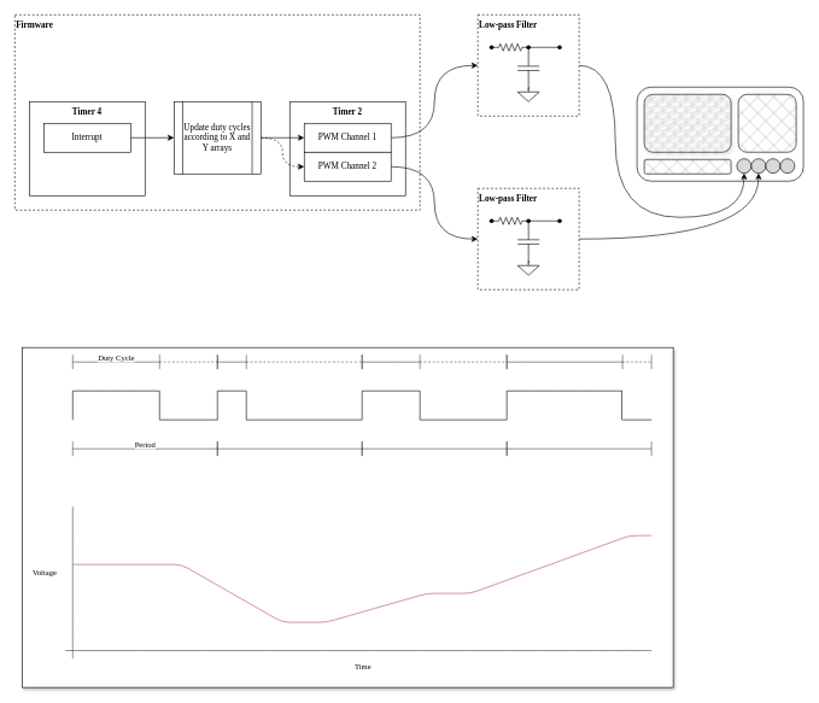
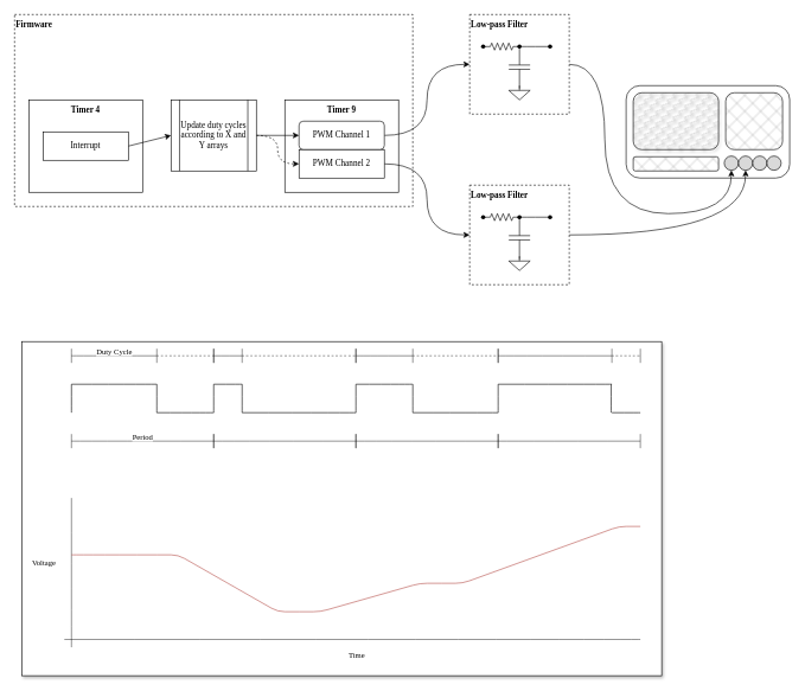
- <mxCell id="12" value="Timer 2" style="rounded=0;whiteSpace=wrap;html=1;verticalAlign=top;fontStyle=1;fontFamily=Source Code Pro;fontSource=https%3A%2F%2Ffonts.googleapis.com%2Fcss%3Ffamily%3DSource%2BCode%2BPro;" parent="1" vertex="1"><mxGeometry x="400" y="140" width="160" height="130" as="geometry" /></mxCell>
+ <mxCell id="12" value="Timer 9" style="rounded=0;whiteSpace=wrap;html=1;verticalAlign=top;fontStyle=1;fontFamily=Source Code Pro;fontSource=https%3A%2F%2Ffonts.googleapis.com%2Fcss%3Ffamily%3DSource%2BCode%2BPro;" parent="1" vertex="1"><mxGeometry x="400" y="140" width="160" height="130" as="geometry" /></mxCell>
- <mxCell id="19" value="Interrupt" style="rounded=0;whiteSpace=wrap;html=1;fontFamily=Source Code Pro;fontSource=https%3A%2F%2Ffonts.googleapis.com%2Fcss%3Ffamily%3DSource%2BCode%2BPro;" parent="1" vertex="1"><mxGeometry x="60" y="170" width="120" height="40" as="geometry" /></mxCell>
+ <mxCell id="19" value="Interrupt" style="rounded=0;whiteSpace=wrap;html=1;fontFamily=Source Code Pro;fontSource=https%3A%2F%2Ffonts.googleapis.com%2Fcss%3Ffamily%3DSource%2BCode%2BPro;" parent="1" vertex="1"><mxGeometry x="60" y="185" width="120" height="40" as="geometry" /></mxCell>
- <mxCell id="14" value="PWM Channel 1" style="rounded=0;whiteSpace=wrap;html=1;fontFamily=Source Code Pro;fontSource=https%3A%2F%2Ffonts.googleapis.com%2Fcss%3Ffamily%3DSource%2BCode%2BPro;" parent="1" vertex="1"><mxGeometry x="420" y="170" width="120" height="40" as="geometry" /></mxCell>
+ <mxCell id="14" value="PWM Channel 1" style="whiteSpace=wrap;html=1;fontFamily=Source Code Pro;fontSource=https%3A%2F%2Ffonts.googleapis.com%2Fcss%3Ffamily%3DSource%2BCode%2BPro;rounded=1;" parent="1" vertex="1"><mxGeometry x="420" y="170" width="120" height="40" as="geometry" /></mxCell>
